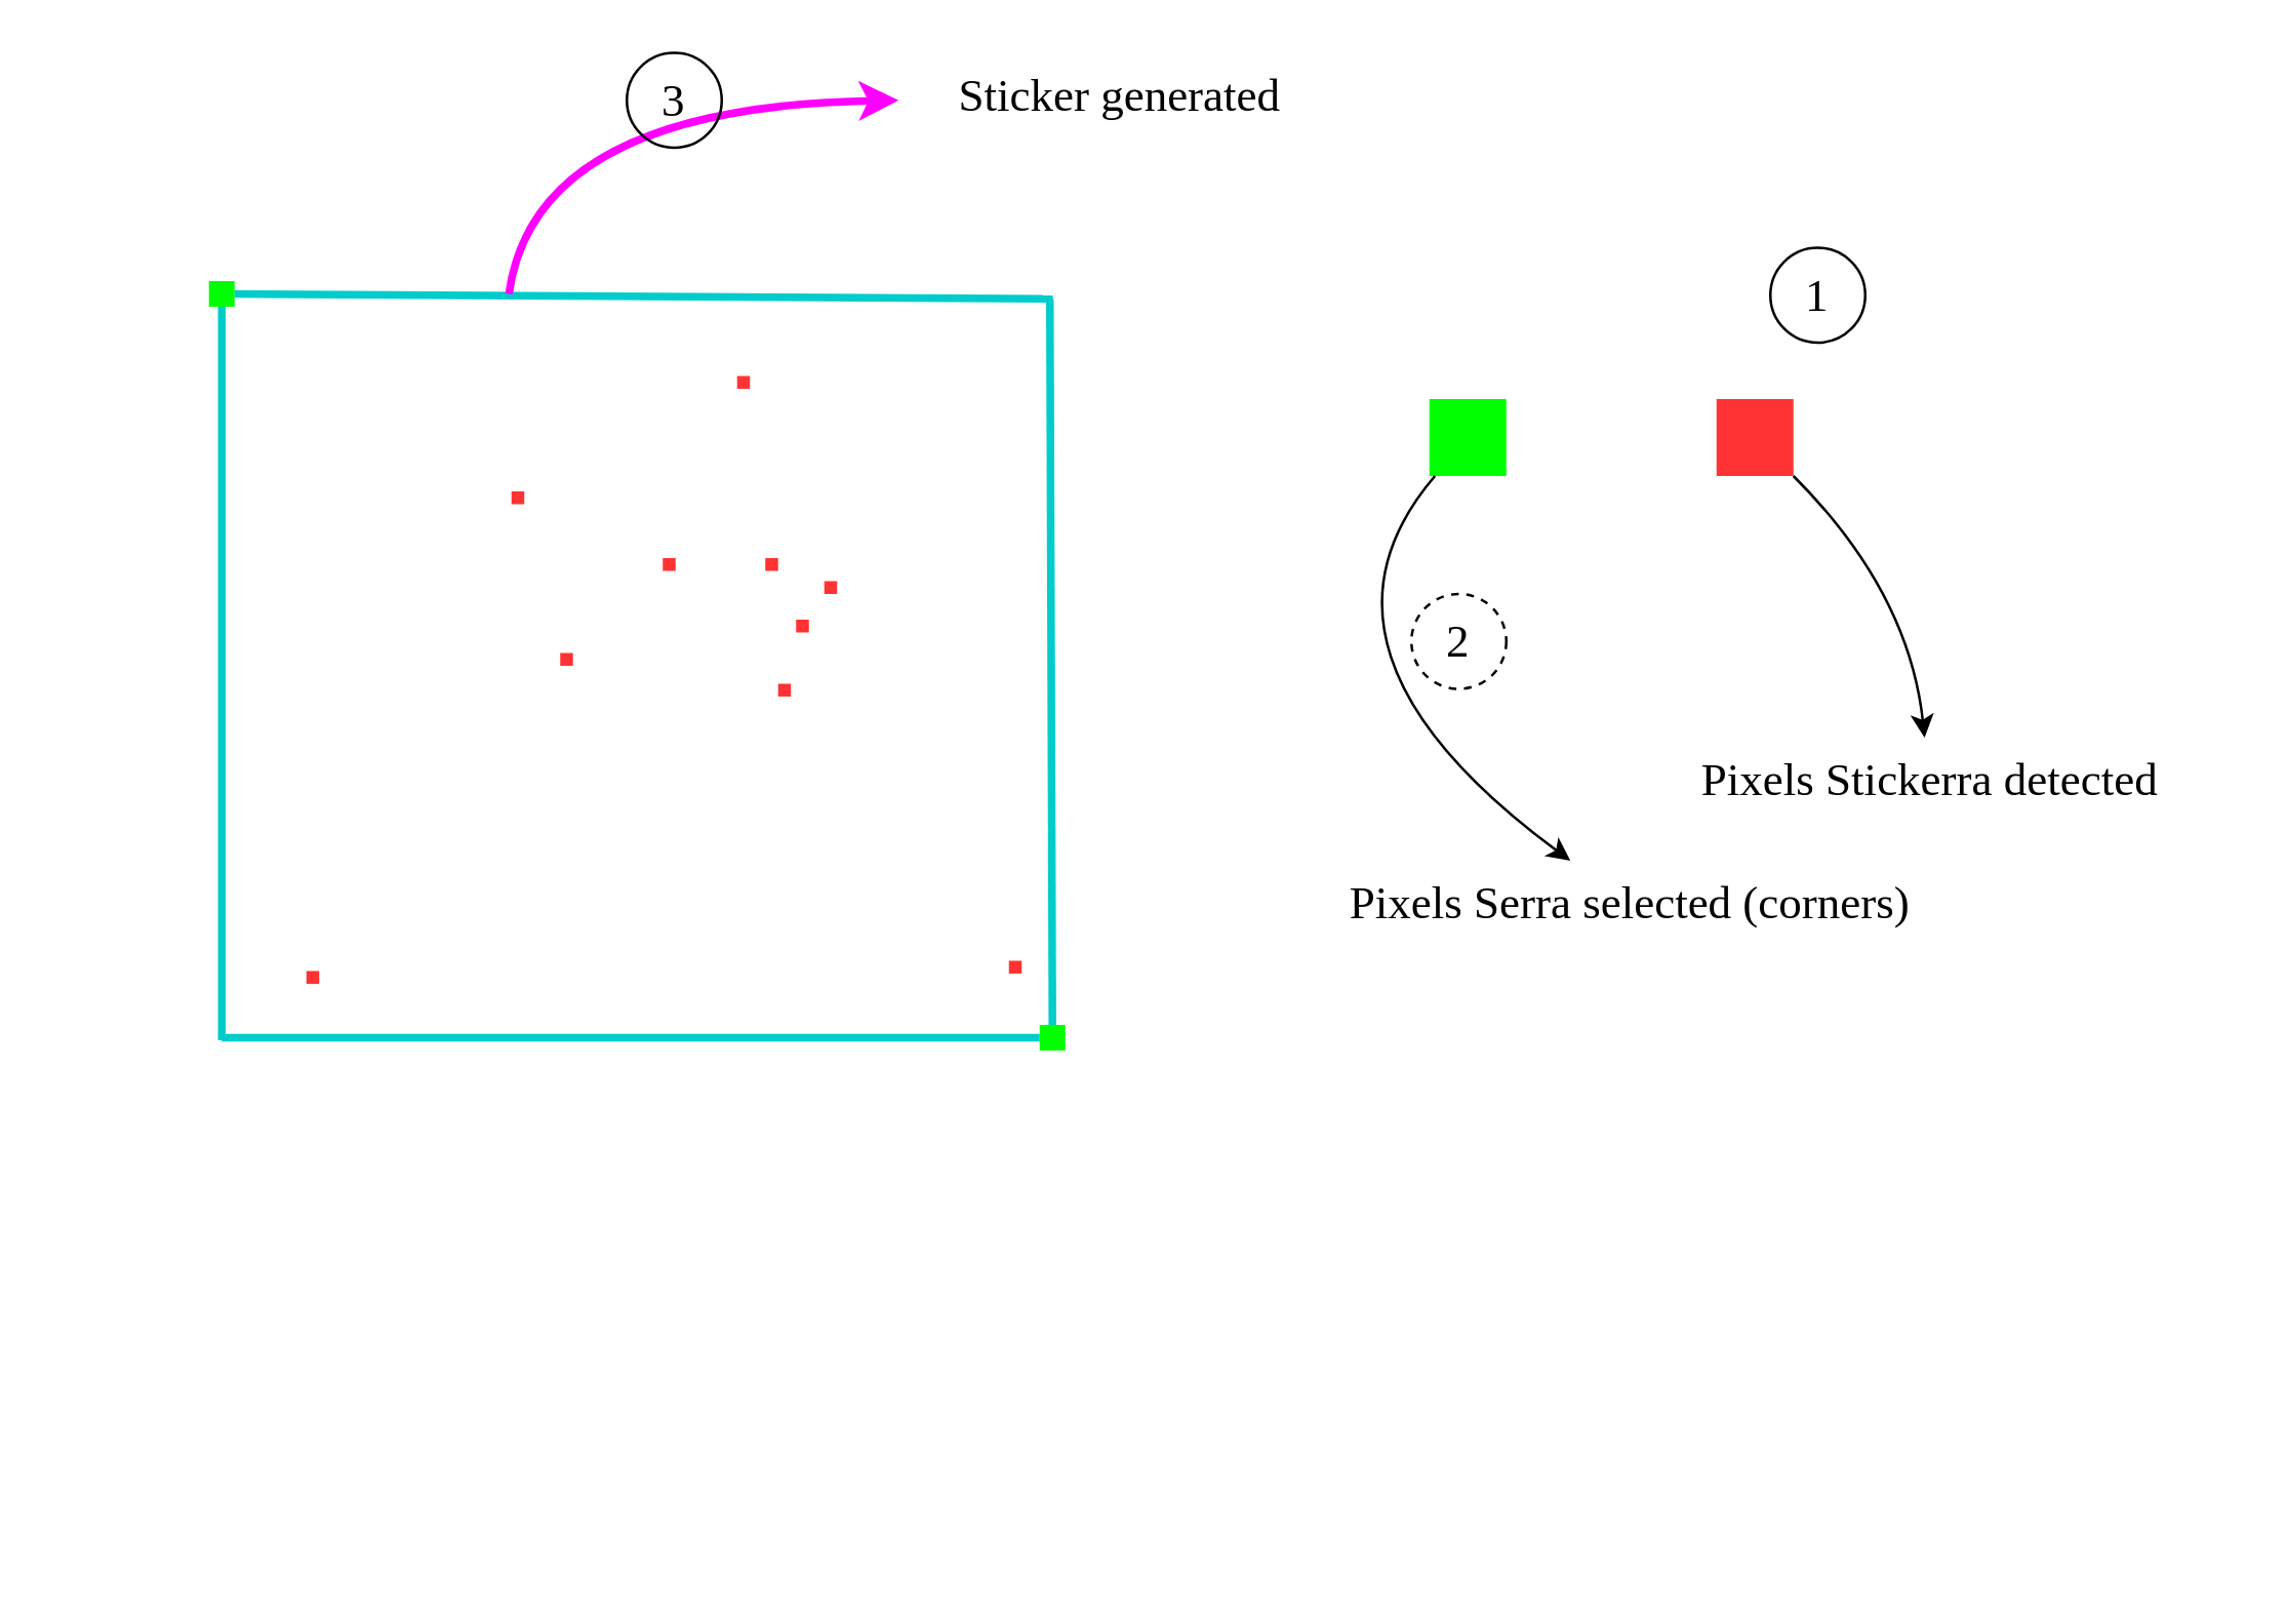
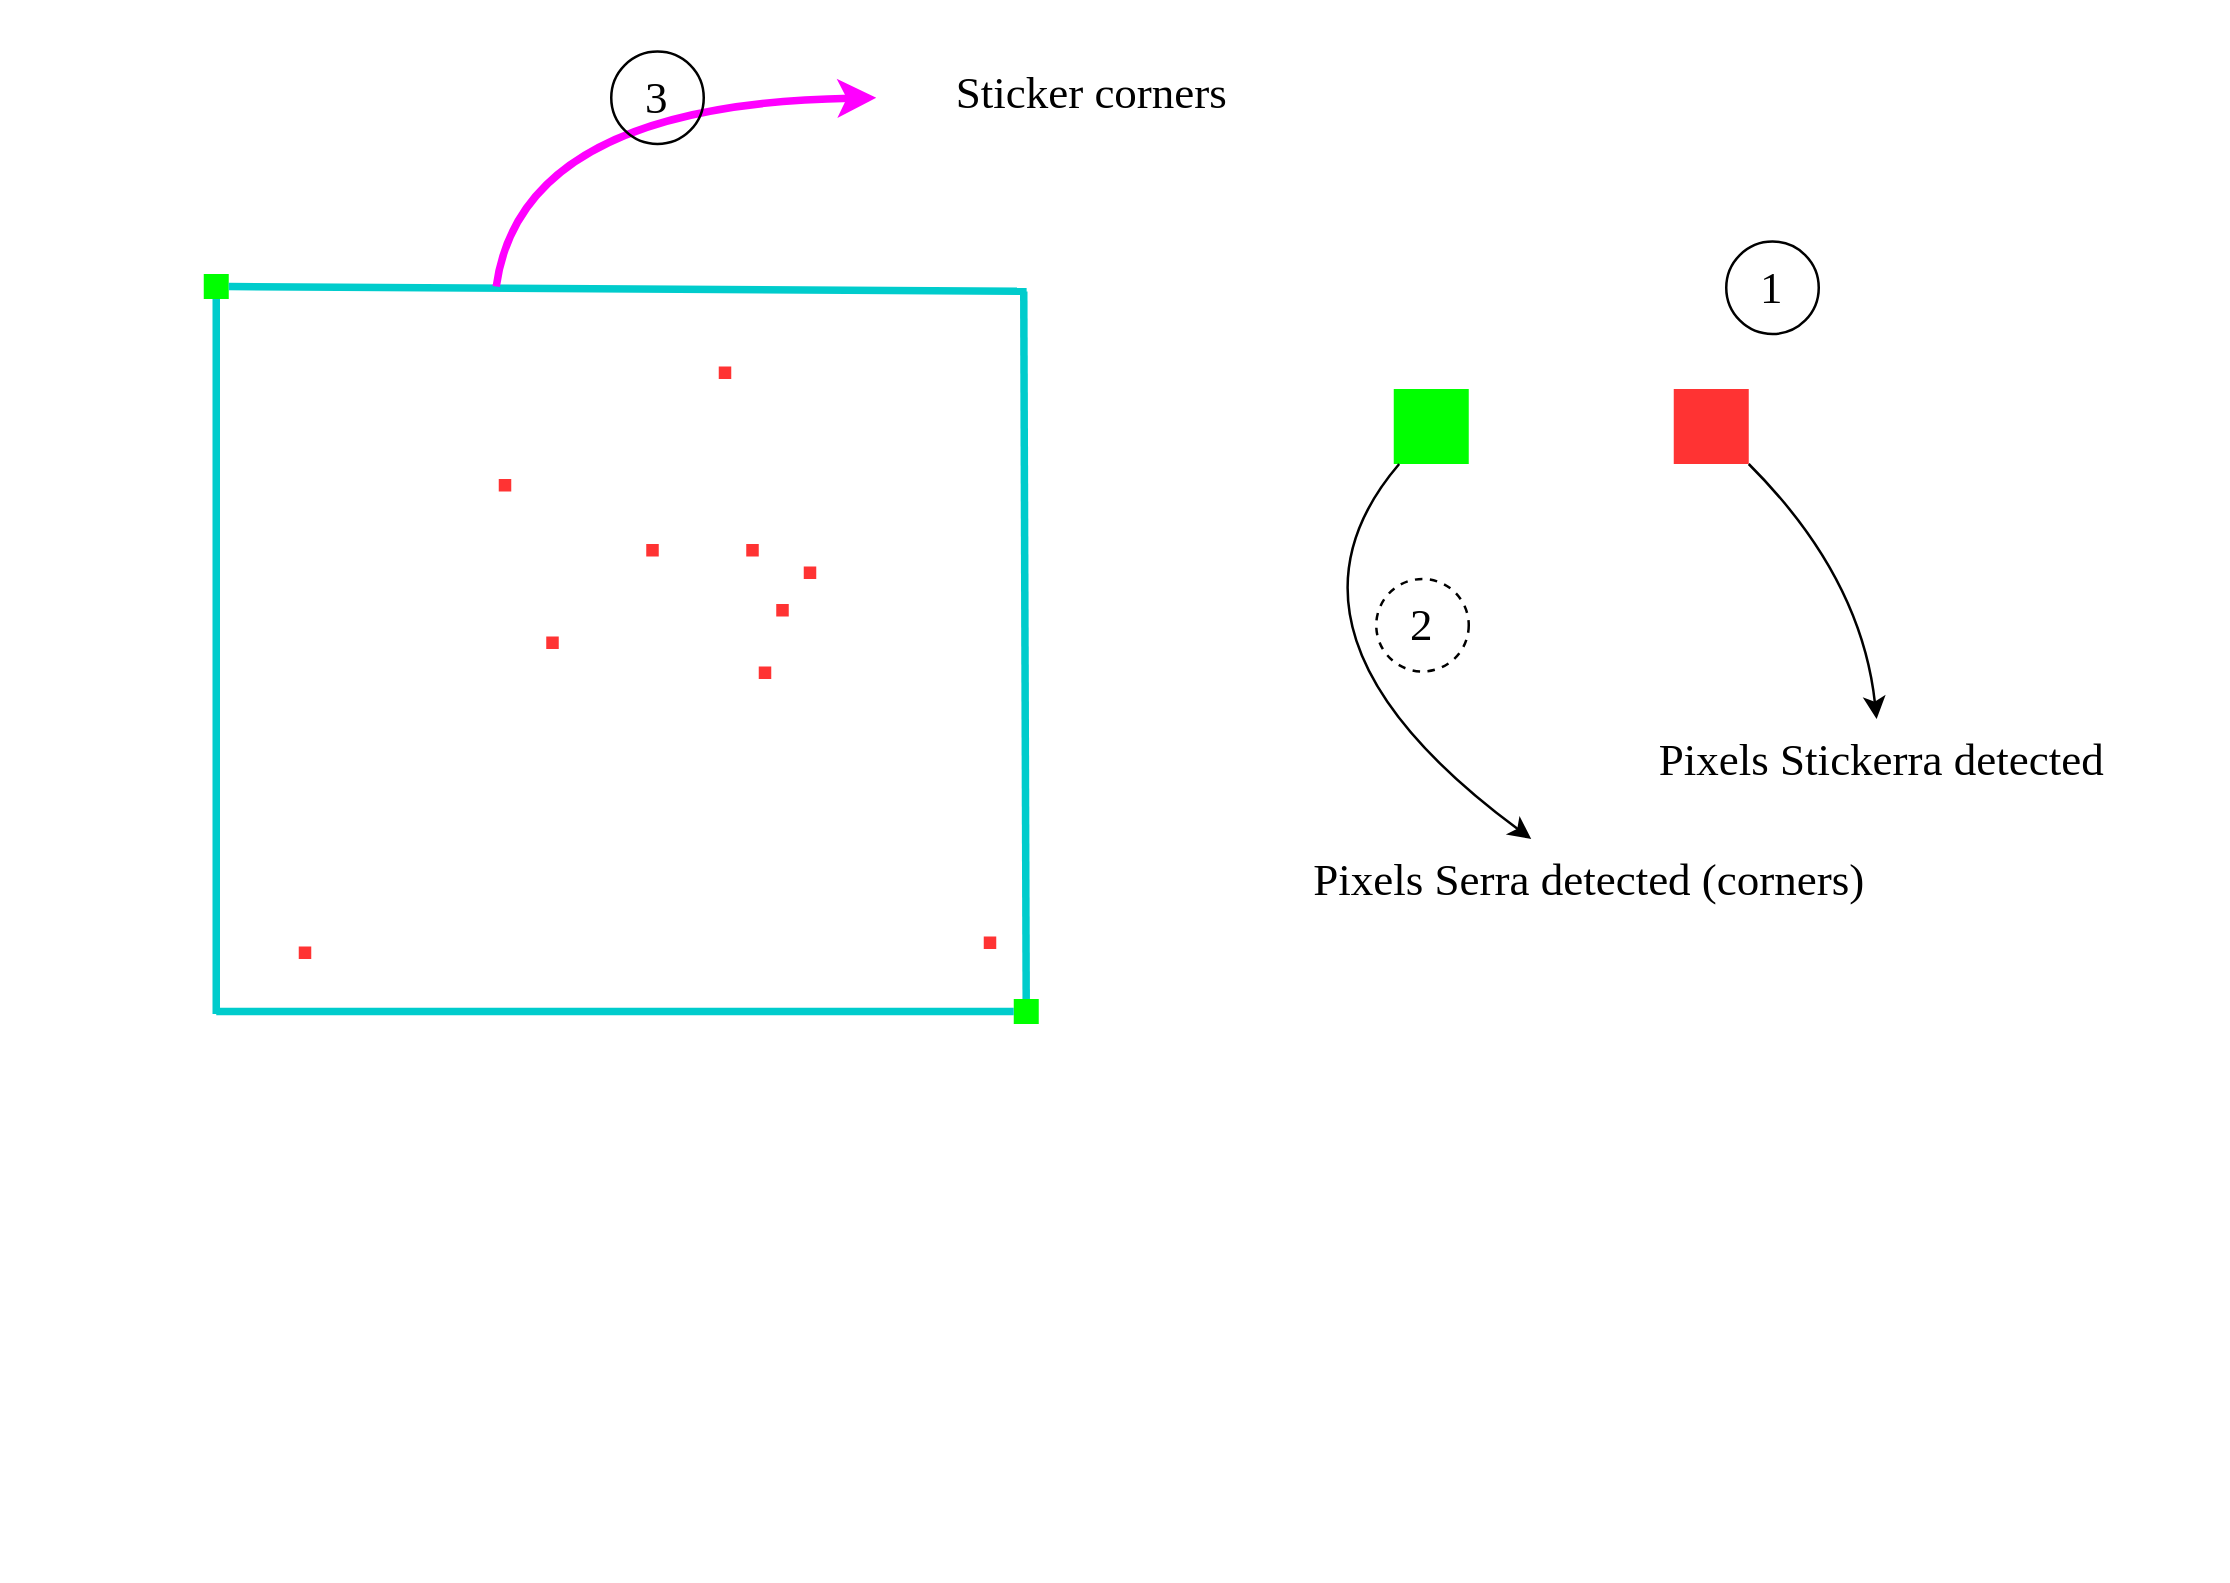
- <mxCell id="26" value="&lt;font style=&quot;font-size: 18px;&quot; face=&quot;Comic Sans MS&quot;&gt;Sticker generated&lt;/font&gt;" style="text;html=1;align=center;verticalAlign=middle;resizable=0;points=[];autosize=1;strokeColor=none;fillColor=none;" vertex="1" parent="1"><mxGeometry x="350" y="20" width="172" height="34" as="geometry" /></mxCell>
+ <mxCell id="26" value="&lt;font style=&quot;font-size: 18px;&quot; face=&quot;Comic Sans MS&quot;&gt;Sticker corners&lt;/font&gt;" style="text;html=1;align=center;verticalAlign=middle;resizable=0;points=[];autosize=1;strokeColor=none;fillColor=none;" vertex="1" parent="1"><mxGeometry x="350" y="20" width="172" height="34" as="geometry" /></mxCell>
- <mxCell id="24" value="&lt;font style=&quot;font-size: 18px;&quot; face=&quot;Comic Sans MS&quot;&gt;Pixels Serra selected (corners)&lt;/font&gt;" style="text;html=1;align=center;verticalAlign=middle;resizable=0;points=[];autosize=1;strokeColor=none;fillColor=none;" vertex="1" parent="1"><mxGeometry x="495" y="335" width="280" height="34" as="geometry" /></mxCell>
+ <mxCell id="24" value="&lt;font style=&quot;font-size: 18px;&quot; face=&quot;Comic Sans MS&quot;&gt;Pixels Serra detected (corners)&lt;/font&gt;" style="text;html=1;align=center;verticalAlign=middle;resizable=0;points=[];autosize=1;strokeColor=none;fillColor=none;" vertex="1" parent="1"><mxGeometry x="495" y="335" width="280" height="34" as="geometry" /></mxCell>
